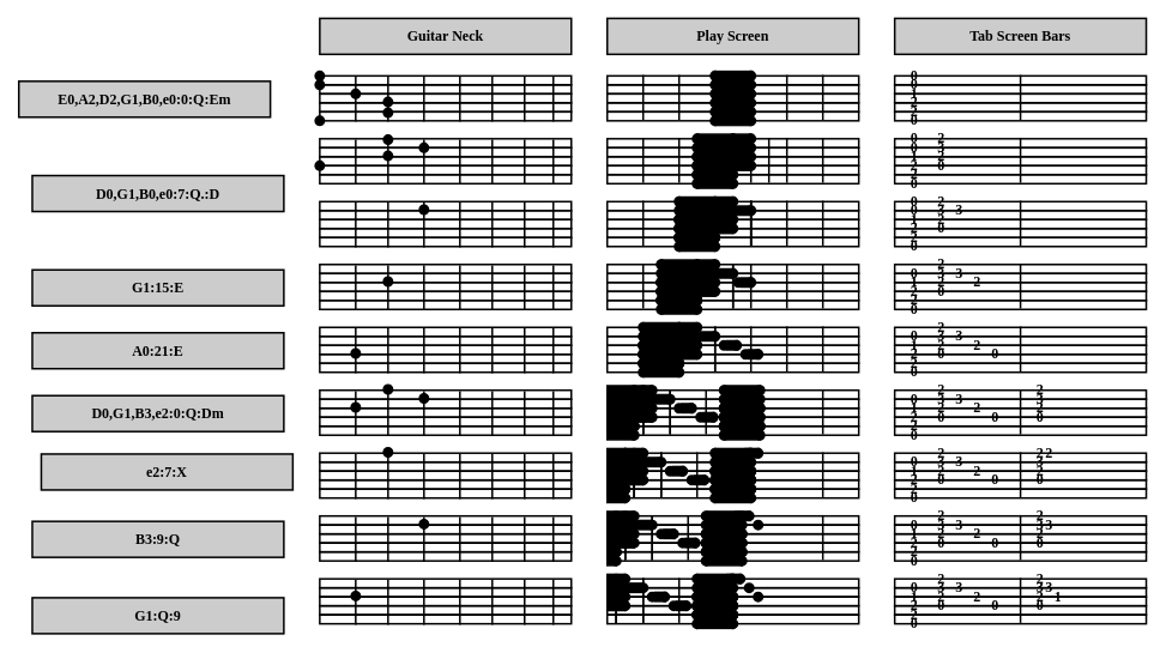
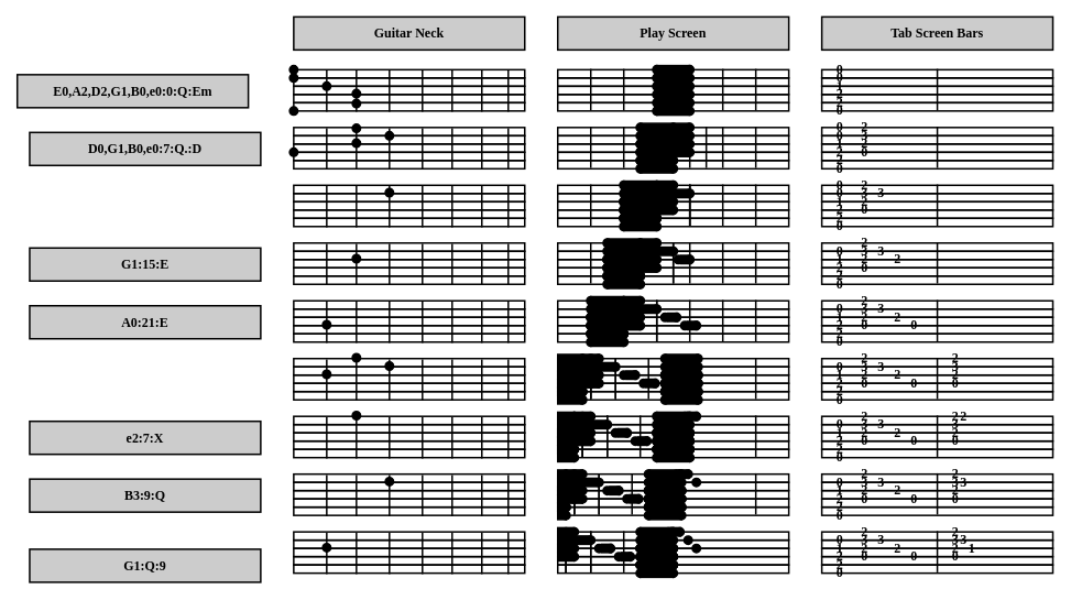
- <mxCell id="46" value="D0,G1,B0,e0:7:Q.:D" style="rounded=0;whiteSpace=wrap;html=1;fillColor=#CCCCCC;strokeWidth=2;fontStyle=1;fontFamily=Fira Code;fontSource=https%3A%2F%2Ffonts.googleapis.com%2Fcss%3Ffamily%3DFira%2BCode;fontSize=16;" vertex="1" parent="1"><mxGeometry x="35" y="195" width="280" height="40" as="geometry" /></mxCell>
+ <mxCell id="46" value="D0,G1,B0,e0:7:Q.:D" style="rounded=0;whiteSpace=wrap;html=1;fillColor=#CCCCCC;strokeWidth=2;fontStyle=1;fontFamily=Fira Code;fontSource=https%3A%2F%2Ffonts.googleapis.com%2Fcss%3Ffamily%3DFira%2BCode;fontSize=16;" vertex="1" parent="1"><mxGeometry x="35" y="160" width="280" height="40" as="geometry" /></mxCell>
- <mxCell id="488" value="D0,G1,B3,e2:0:Q:Dm" style="rounded=0;whiteSpace=wrap;html=1;fillColor=#CCCCCC;strokeWidth=2;fontStyle=1;fontFamily=Fira Code;fontSource=https%3A%2F%2Ffonts.googleapis.com%2Fcss%3Ffamily%3DFira%2BCode;fontSize=16;" vertex="1" parent="1"><mxGeometry x="35" y="440" width="280" height="40" as="geometry" /></mxCell>
- <mxCell id="643" value="e2:7:X" style="rounded=0;whiteSpace=wrap;html=1;fillColor=#CCCCCC;strokeWidth=2;fontStyle=1;fontFamily=Fira Code;fontSource=https%3A%2F%2Ffonts.googleapis.com%2Fcss%3Ffamily%3DFira%2BCode;fontSize=16;" vertex="1" parent="1"><mxGeometry x="45" y="505" width="280" height="40" as="geometry" /></mxCell>
+ <mxCell id="643" value="e2:7:X" style="rounded=0;whiteSpace=wrap;html=1;fillColor=#CCCCCC;strokeWidth=2;fontStyle=1;fontFamily=Fira Code;fontSource=https%3A%2F%2Ffonts.googleapis.com%2Fcss%3Ffamily%3DFira%2BCode;fontSize=16;" vertex="1" parent="1"><mxGeometry x="35" y="510" width="280" height="40" as="geometry" /></mxCell>
